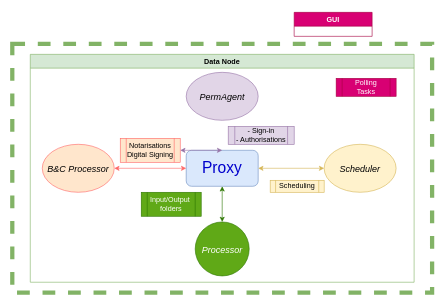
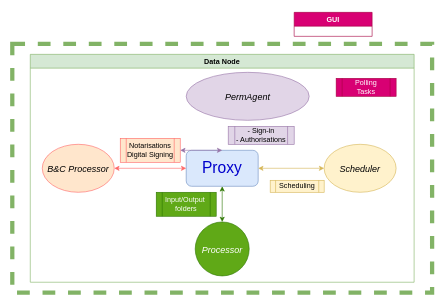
- <mxCell id="14" value="PermAgent" style="ellipse;whiteSpace=wrap;html=1;fontSize=15;fontStyle=2;fillColor=#e1d5e7;strokeColor=#9673a6;" vertex="1" parent="1"><mxGeometry x="310" y="120" width="120" height="80" as="geometry" /></mxCell>
+ <mxCell id="14" value="PermAgent" style="ellipse;whiteSpace=wrap;html=1;fontSize=15;fontStyle=2;fillColor=#e1d5e7;strokeColor=#9673a6;" vertex="1" parent="1"><mxGeometry x="310" y="120" width="205" height="80" as="geometry" /></mxCell>
- <mxCell id="8" value="Input/Output&amp;nbsp;&lt;div&gt;folders&lt;/div&gt;" style="shape=process;whiteSpace=wrap;html=1;backgroundOutline=1;fillColor=#60a917;strokeColor=#2D7600;fontColor=#ffffff;" vertex="1" parent="3"><mxGeometry x="185" y="230" width="100" height="40" as="geometry" /></mxCell>
+ <mxCell id="8" value="Input/Output&amp;nbsp;&lt;div&gt;folders&lt;/div&gt;" style="shape=process;whiteSpace=wrap;html=1;backgroundOutline=1;fillColor=#60a917;strokeColor=#2D7600;fontColor=#ffffff;" vertex="1" parent="3"><mxGeometry x="210" y="230" width="100" height="40" as="geometry" /></mxCell>
